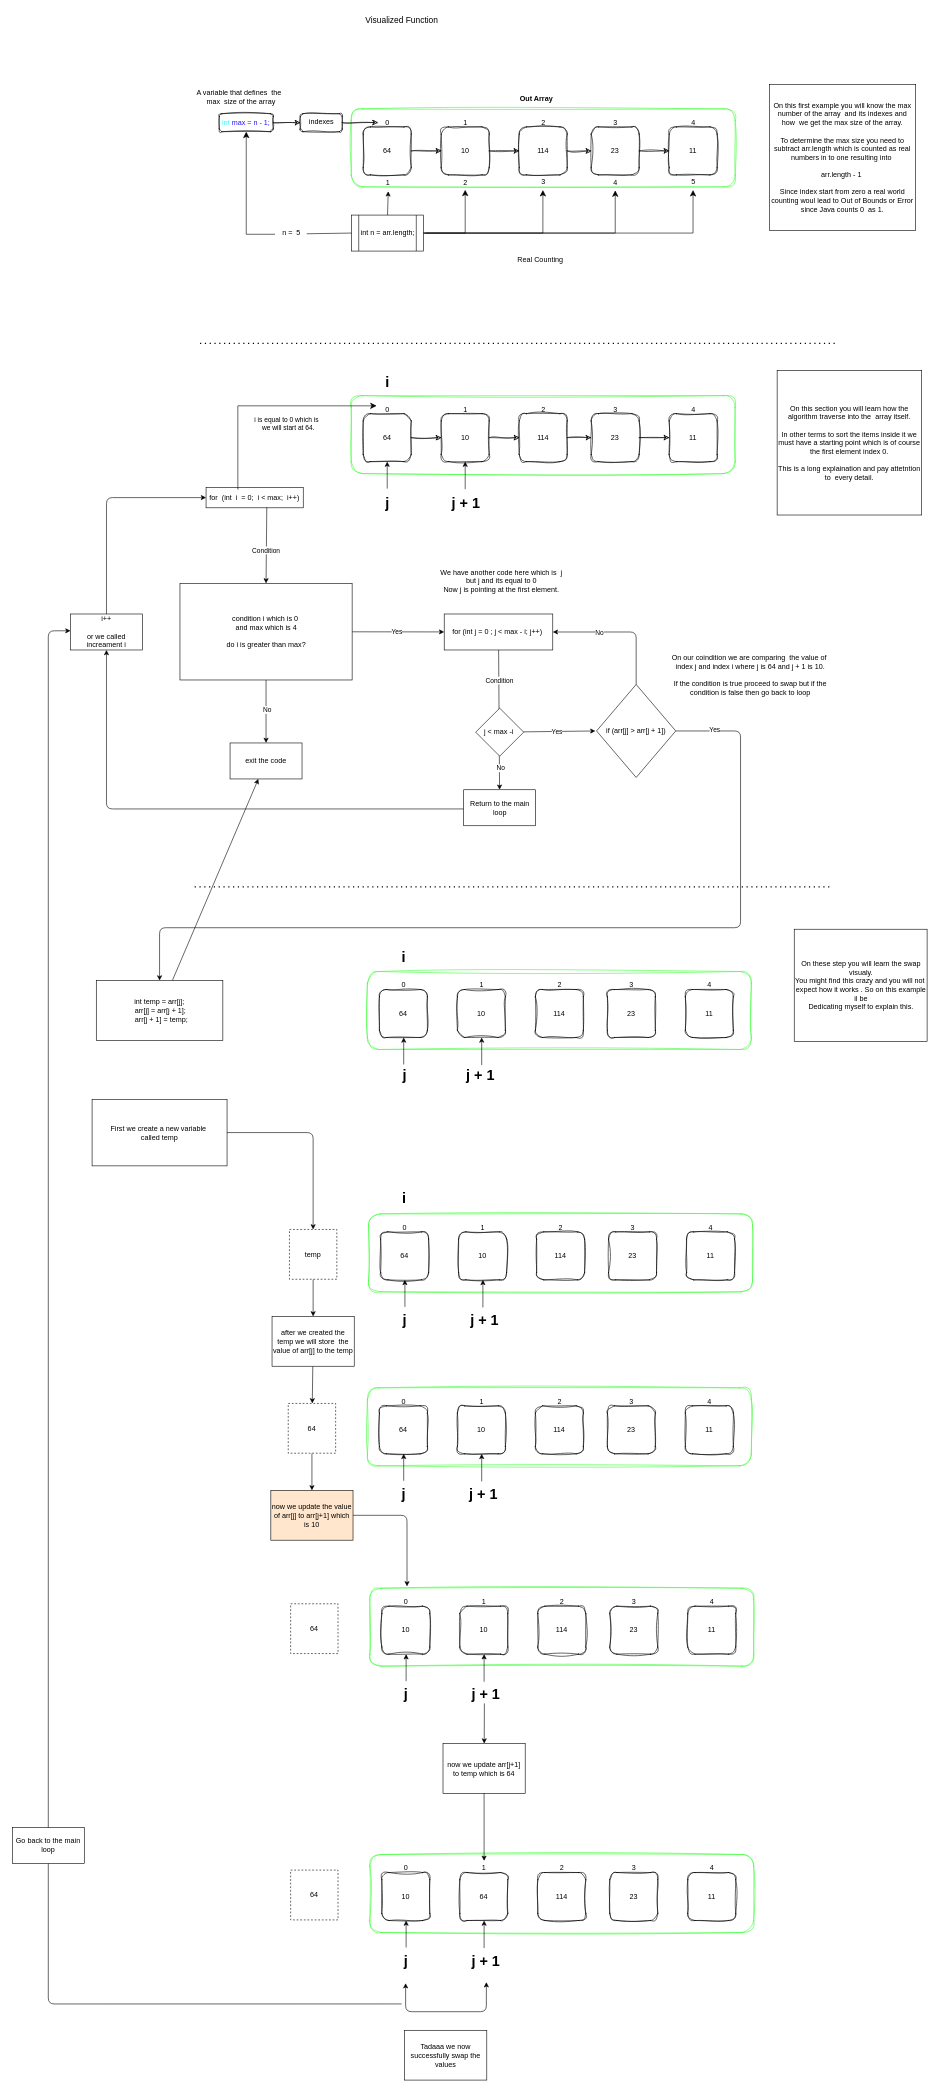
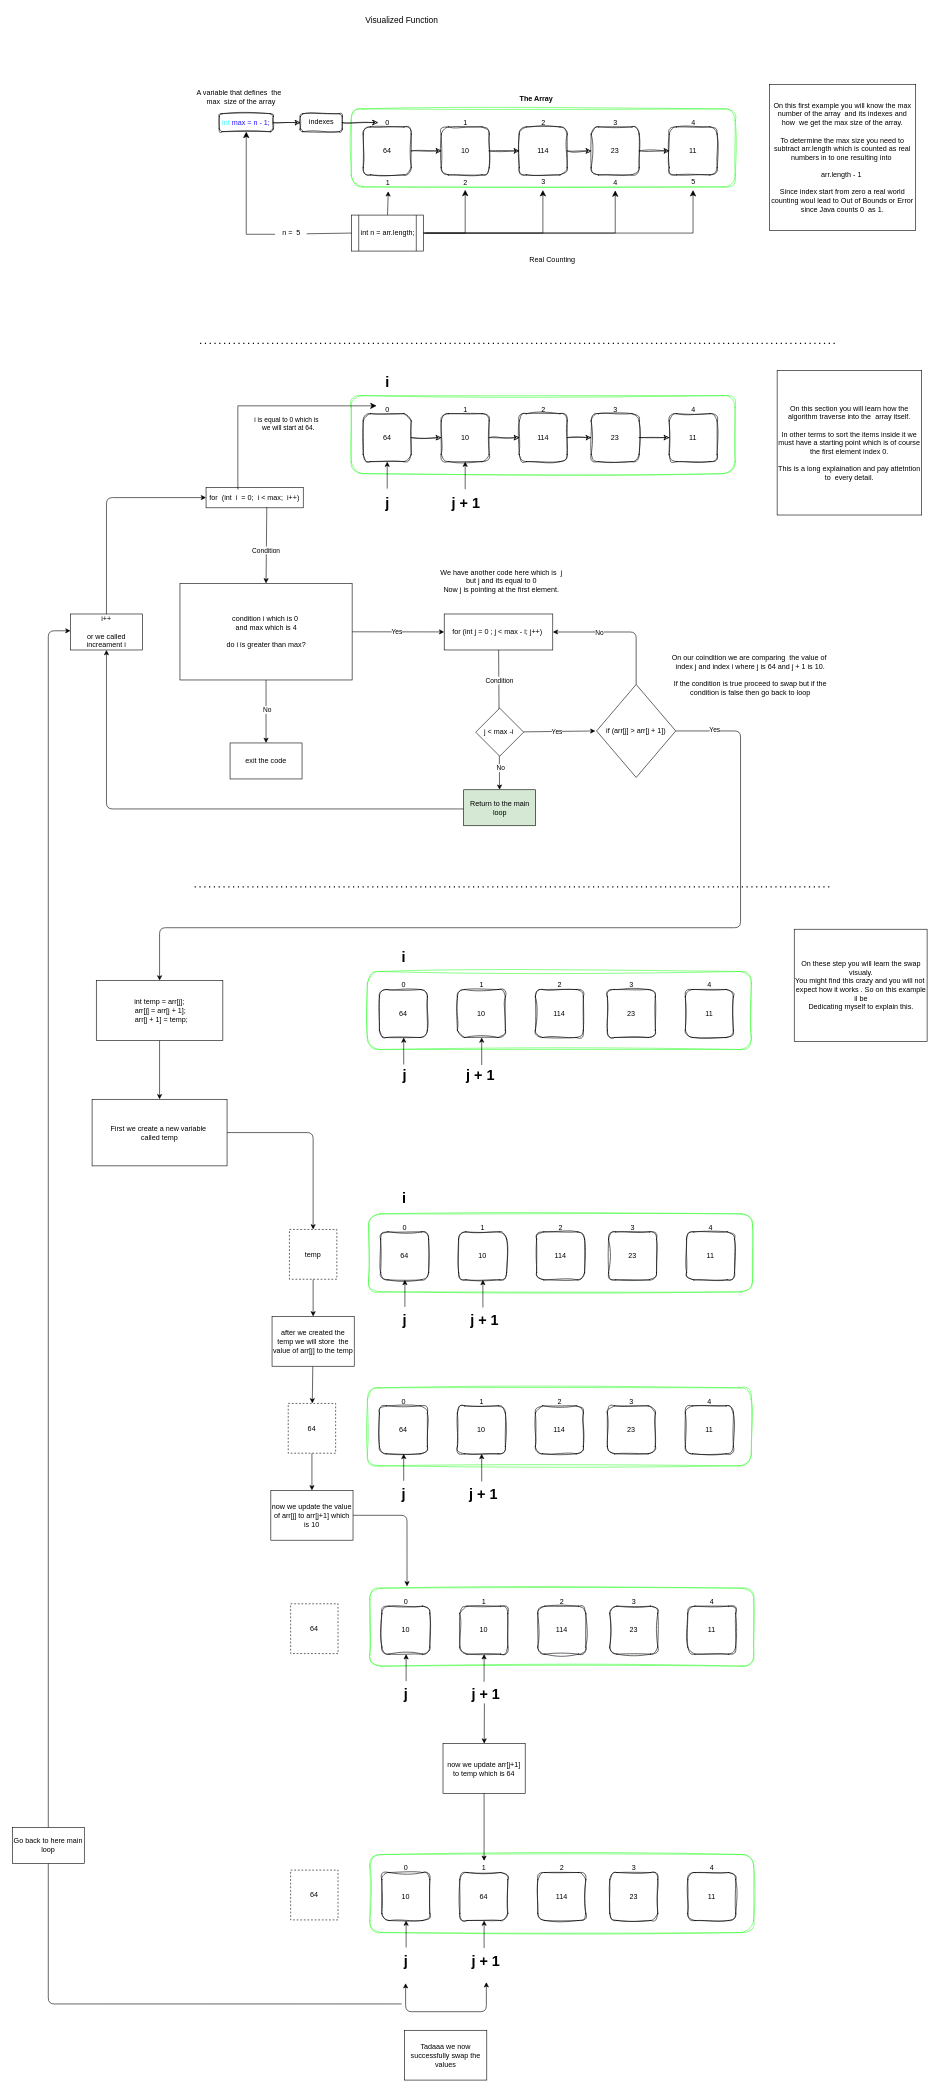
- <mxCell id="21" value="&lt;b&gt;Out Array&amp;nbsp;&lt;/b&gt;" style="text;html=1;align=center;verticalAlign=middle;resizable=0;points=[];autosize=1;strokeColor=none;fillColor=none;sketch=1;curveFitting=1;jiggle=2;rounded=1;movable=0;rotatable=0;deletable=0;editable=0;locked=1;connectable=0;" parent="1" vertex="1"><mxGeometry x="855" y="149" width="80" height="30" as="geometry" /></mxCell>
+ <mxCell id="21" value="&lt;b&gt;The Array&amp;nbsp;&lt;/b&gt;" style="text;html=1;align=center;verticalAlign=middle;resizable=0;points=[];autosize=1;strokeColor=none;fillColor=none;sketch=1;curveFitting=1;jiggle=2;rounded=1;movable=0;rotatable=0;deletable=0;editable=0;locked=1;connectable=0;" parent="1" vertex="1"><mxGeometry x="855" y="149" width="80" height="30" as="geometry" /></mxCell>
- <mxCell id="36" value="Real Counting&lt;div&gt;&lt;br&gt;&lt;/div&gt;" style="text;html=1;align=center;verticalAlign=middle;resizable=0;points=[];autosize=1;strokeColor=none;fillColor=none;movable=0;rotatable=0;deletable=0;editable=0;locked=1;connectable=0;" parent="1" vertex="1"><mxGeometry x="853" y="418" width="94" height="41" as="geometry" /></mxCell>
+ <mxCell id="36" value="Real Counting&lt;div&gt;&lt;br&gt;&lt;/div&gt;" style="text;html=1;align=center;verticalAlign=middle;resizable=0;points=[];autosize=1;strokeColor=none;fillColor=none;movable=0;rotatable=0;deletable=0;editable=0;locked=1;connectable=0;" parent="1" vertex="1"><mxGeometry x="873" y="418" width="94" height="41" as="geometry" /></mxCell>
- <mxCell id="78" value="Return to the main loop" style="whiteSpace=wrap;html=1;rounded=0;movable=1;resizable=1;rotatable=1;deletable=1;editable=1;locked=0;connectable=1;" parent="1" vertex="1"><mxGeometry x="772.5" y="1316" width="120" height="60" as="geometry" /></mxCell>
+ <mxCell id="78" value="Return to the main loop" style="whiteSpace=wrap;html=1;rounded=0;movable=1;resizable=1;rotatable=1;deletable=1;editable=1;locked=0;connectable=1;fillColor=#d5e8d4;" parent="1" vertex="1"><mxGeometry x="772.5" y="1316" width="120" height="60" as="geometry" /></mxCell>
- <mxCell id="104" value="" style="edgeStyle=none;html=1;" parent="1" source="105" target="69" edge="1"><mxGeometry relative="1" as="geometry" /></mxCell>
+ <mxCell id="104" value="" style="edgeStyle=none;html=1;" parent="1" source="105" target="107" edge="1"><mxGeometry relative="1" as="geometry" /></mxCell>
- <mxCell id="155" value="now we update the value of arr[j] to arr[j+1] which is 10" style="rounded=0;whiteSpace=wrap;html=1;fillColor=#ffe6cc;" parent="1" vertex="1"><mxGeometry x="451" y="2484" width="137" height="83" as="geometry" /></mxCell>
+ <mxCell id="155" value="now we update the value of arr[j] to arr[j+1] which is 10" style="rounded=0;whiteSpace=wrap;html=1;" parent="1" vertex="1"><mxGeometry x="451" y="2484" width="137" height="83" as="geometry" /></mxCell>
- <mxCell id="197" value="Go back to the main loop" style="rounded=0;whiteSpace=wrap;html=1;" parent="1" vertex="1"><mxGeometry x="20" y="3046" width="120" height="60" as="geometry" /></mxCell>
+ <mxCell id="197" value="Go back to here main loop" style="rounded=0;whiteSpace=wrap;html=1;" parent="1" vertex="1"><mxGeometry x="20" y="3046" width="120" height="60" as="geometry" /></mxCell>
